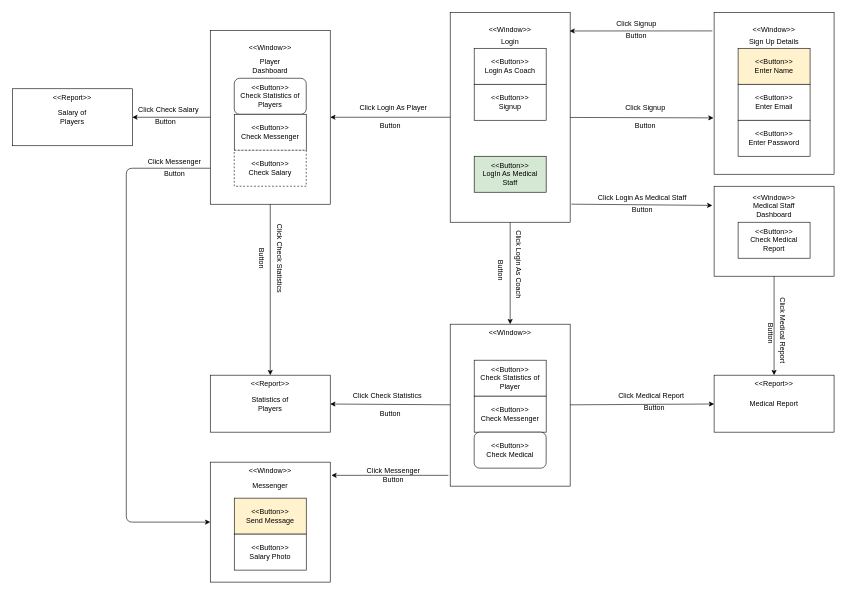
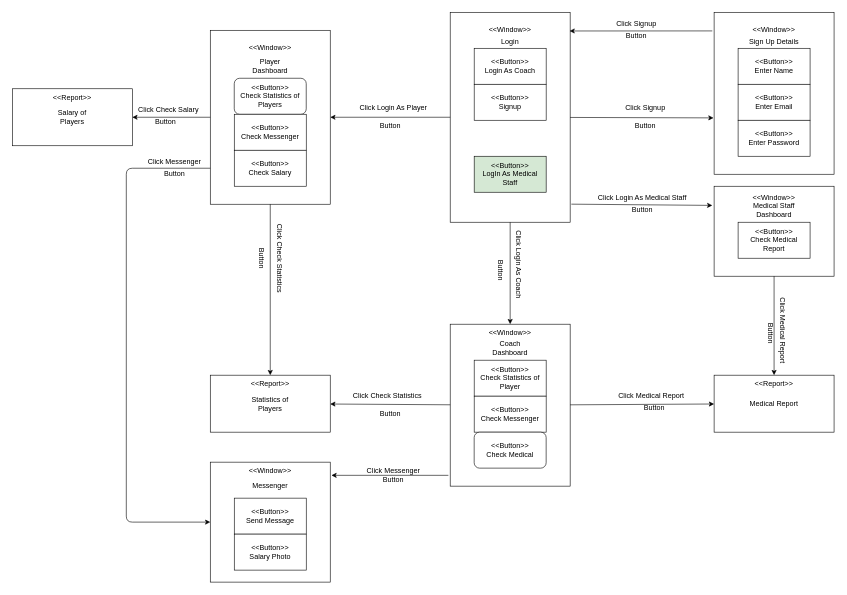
- <mxCell id="24" value="&amp;lt;&amp;lt;Button&amp;gt;&amp;gt;&lt;br&gt;Enter Name" style="rounded=0;whiteSpace=wrap;html=1;fillColor=#fff2cc;" vertex="1" parent="1"><mxGeometry x="1230" y="80" width="120" height="60" as="geometry" /></mxCell>
+ <mxCell id="24" value="&amp;lt;&amp;lt;Button&amp;gt;&amp;gt;&lt;br&gt;Enter Name" style="rounded=0;whiteSpace=wrap;html=1;" vertex="1" parent="1"><mxGeometry x="1230" y="80" width="120" height="60" as="geometry" /></mxCell>
- <mxCell id="14" value="&lt;span&gt;&amp;lt;&amp;lt;Button&amp;gt;&amp;gt;&lt;/span&gt;&lt;br&gt;&lt;span&gt;Check Salary&lt;/span&gt;" style="rounded=0;whiteSpace=wrap;html=1;dashed=1;" vertex="1" parent="1"><mxGeometry x="390" y="250" width="120" height="60" as="geometry" /></mxCell>
+ <mxCell id="14" value="&lt;span&gt;&amp;lt;&amp;lt;Button&amp;gt;&amp;gt;&lt;/span&gt;&lt;br&gt;&lt;span&gt;Check Salary&lt;/span&gt;" style="rounded=0;whiteSpace=wrap;html=1;" vertex="1" parent="1"><mxGeometry x="390" y="250" width="120" height="60" as="geometry" /></mxCell>
+ <mxCell id="22" value="Coach Dashboard" style="text;html=1;strokeColor=none;fillColor=none;align=center;verticalAlign=middle;whiteSpace=wrap;rounded=0;" vertex="1" parent="1"><mxGeometry x="805" y="570" width="90" height="20" as="geometry" /></mxCell>
- <mxCell id="42" value="&amp;lt;&amp;lt;Button&amp;gt;&amp;gt;&lt;br&gt;Send Message" style="rounded=0;whiteSpace=wrap;html=1;fillColor=#fff2cc;" vertex="1" parent="1"><mxGeometry x="390" y="830" width="120" height="60" as="geometry" /></mxCell>
+ <mxCell id="42" value="&amp;lt;&amp;lt;Button&amp;gt;&amp;gt;&lt;br&gt;Send Message" style="rounded=0;whiteSpace=wrap;html=1;" vertex="1" parent="1"><mxGeometry x="390" y="830" width="120" height="60" as="geometry" /></mxCell>
